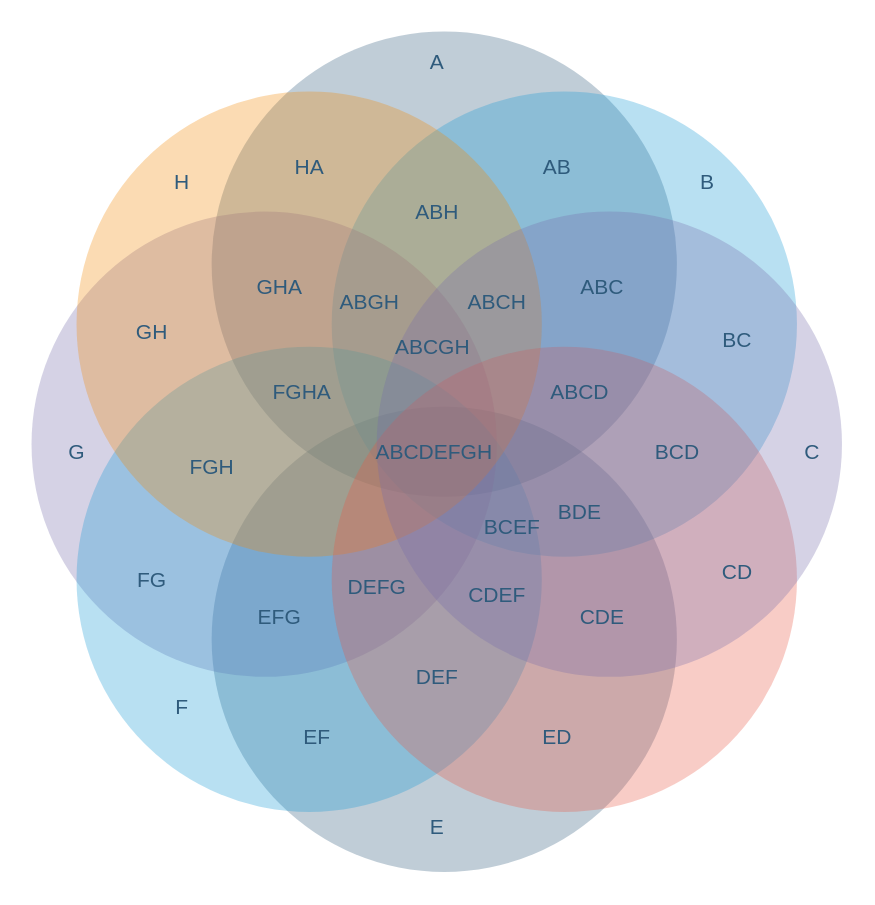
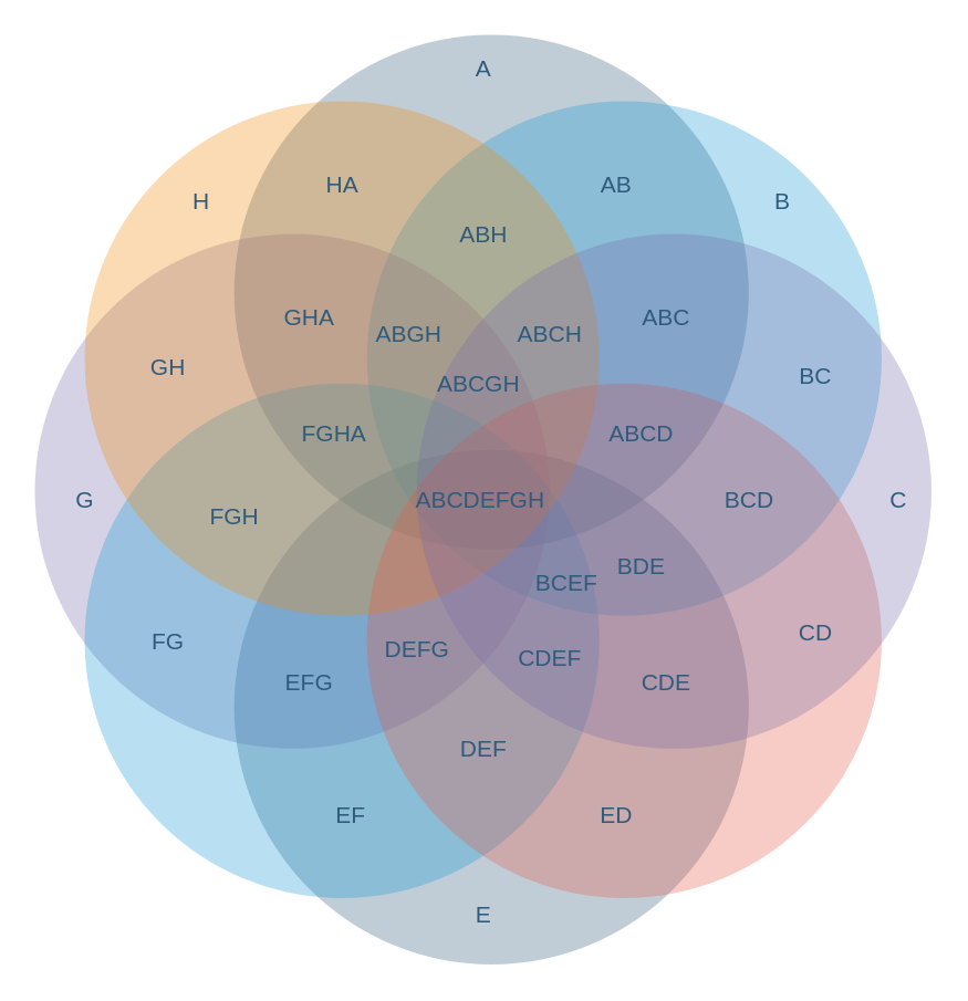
- <mxCell id="12" value="F" style="text;html=1;strokeColor=none;fillColor=none;align=center;verticalAlign=middle;whiteSpace=wrap;rounded=0;shadow=0;labelBackgroundColor=none;fontFamily=Helvetica;fontSize=14;fontColor=#2F5B7C;" parent="1" vertex="1"><mxGeometry x="100.5" y="460.5" width="40" height="20" as="geometry" /></mxCell>
